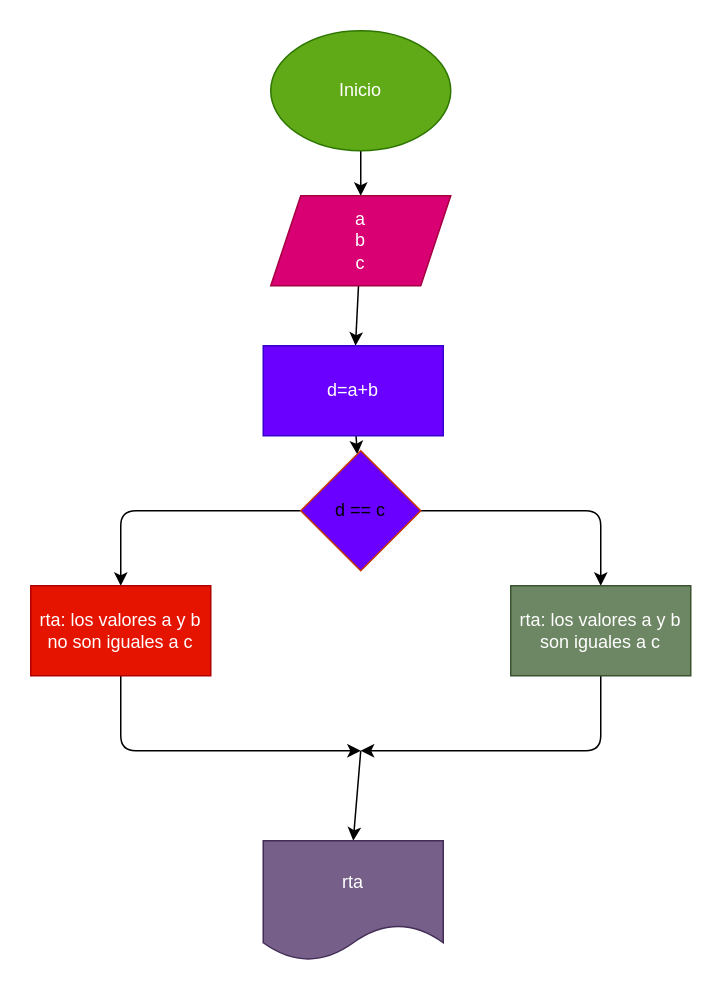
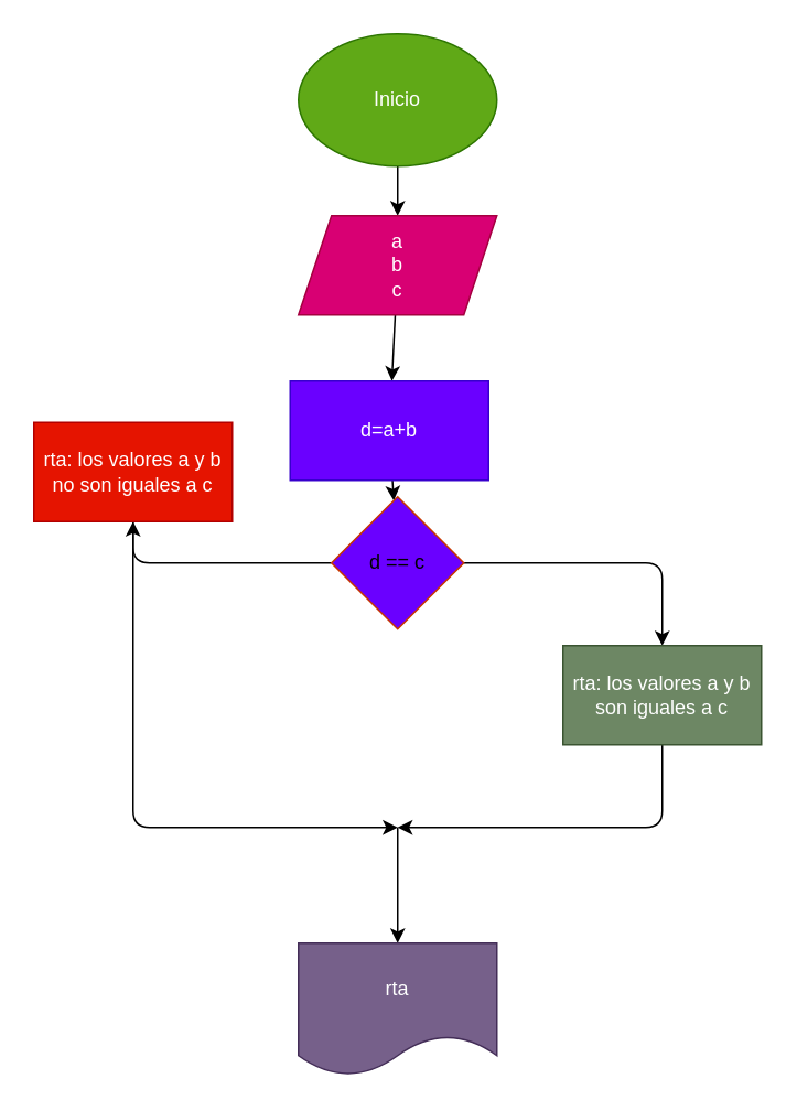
- <mxCell id="14" value="rta: los valores a y b no son iguales a c" style="whiteSpace=wrap;html=1;fillColor=#e51400;fontColor=#ffffff;strokeColor=#B20000;" vertex="1" parent="1"><mxGeometry x="20" y="390" width="120" height="60" as="geometry" /></mxCell>
+ <mxCell id="14" value="rta: los valores a y b no son iguales a c" style="whiteSpace=wrap;html=1;fillColor=#e51400;fontColor=#ffffff;strokeColor=#B20000;" vertex="1" parent="1"><mxGeometry x="20" y="255" width="120" height="60" as="geometry" /></mxCell>
- <mxCell id="16" value="rta" style="shape=document;whiteSpace=wrap;html=1;boundedLbl=1;fillColor=#76608a;fontColor=#ffffff;strokeColor=#432D57;" vertex="1" parent="1"><mxGeometry x="175" y="560" width="120" height="80" as="geometry" /></mxCell>
+ <mxCell id="16" value="rta" style="shape=document;whiteSpace=wrap;html=1;boundedLbl=1;fillColor=#76608a;fontColor=#ffffff;strokeColor=#432D57;" vertex="1" parent="1"><mxGeometry x="180" y="570" width="120" height="80" as="geometry" /></mxCell>
